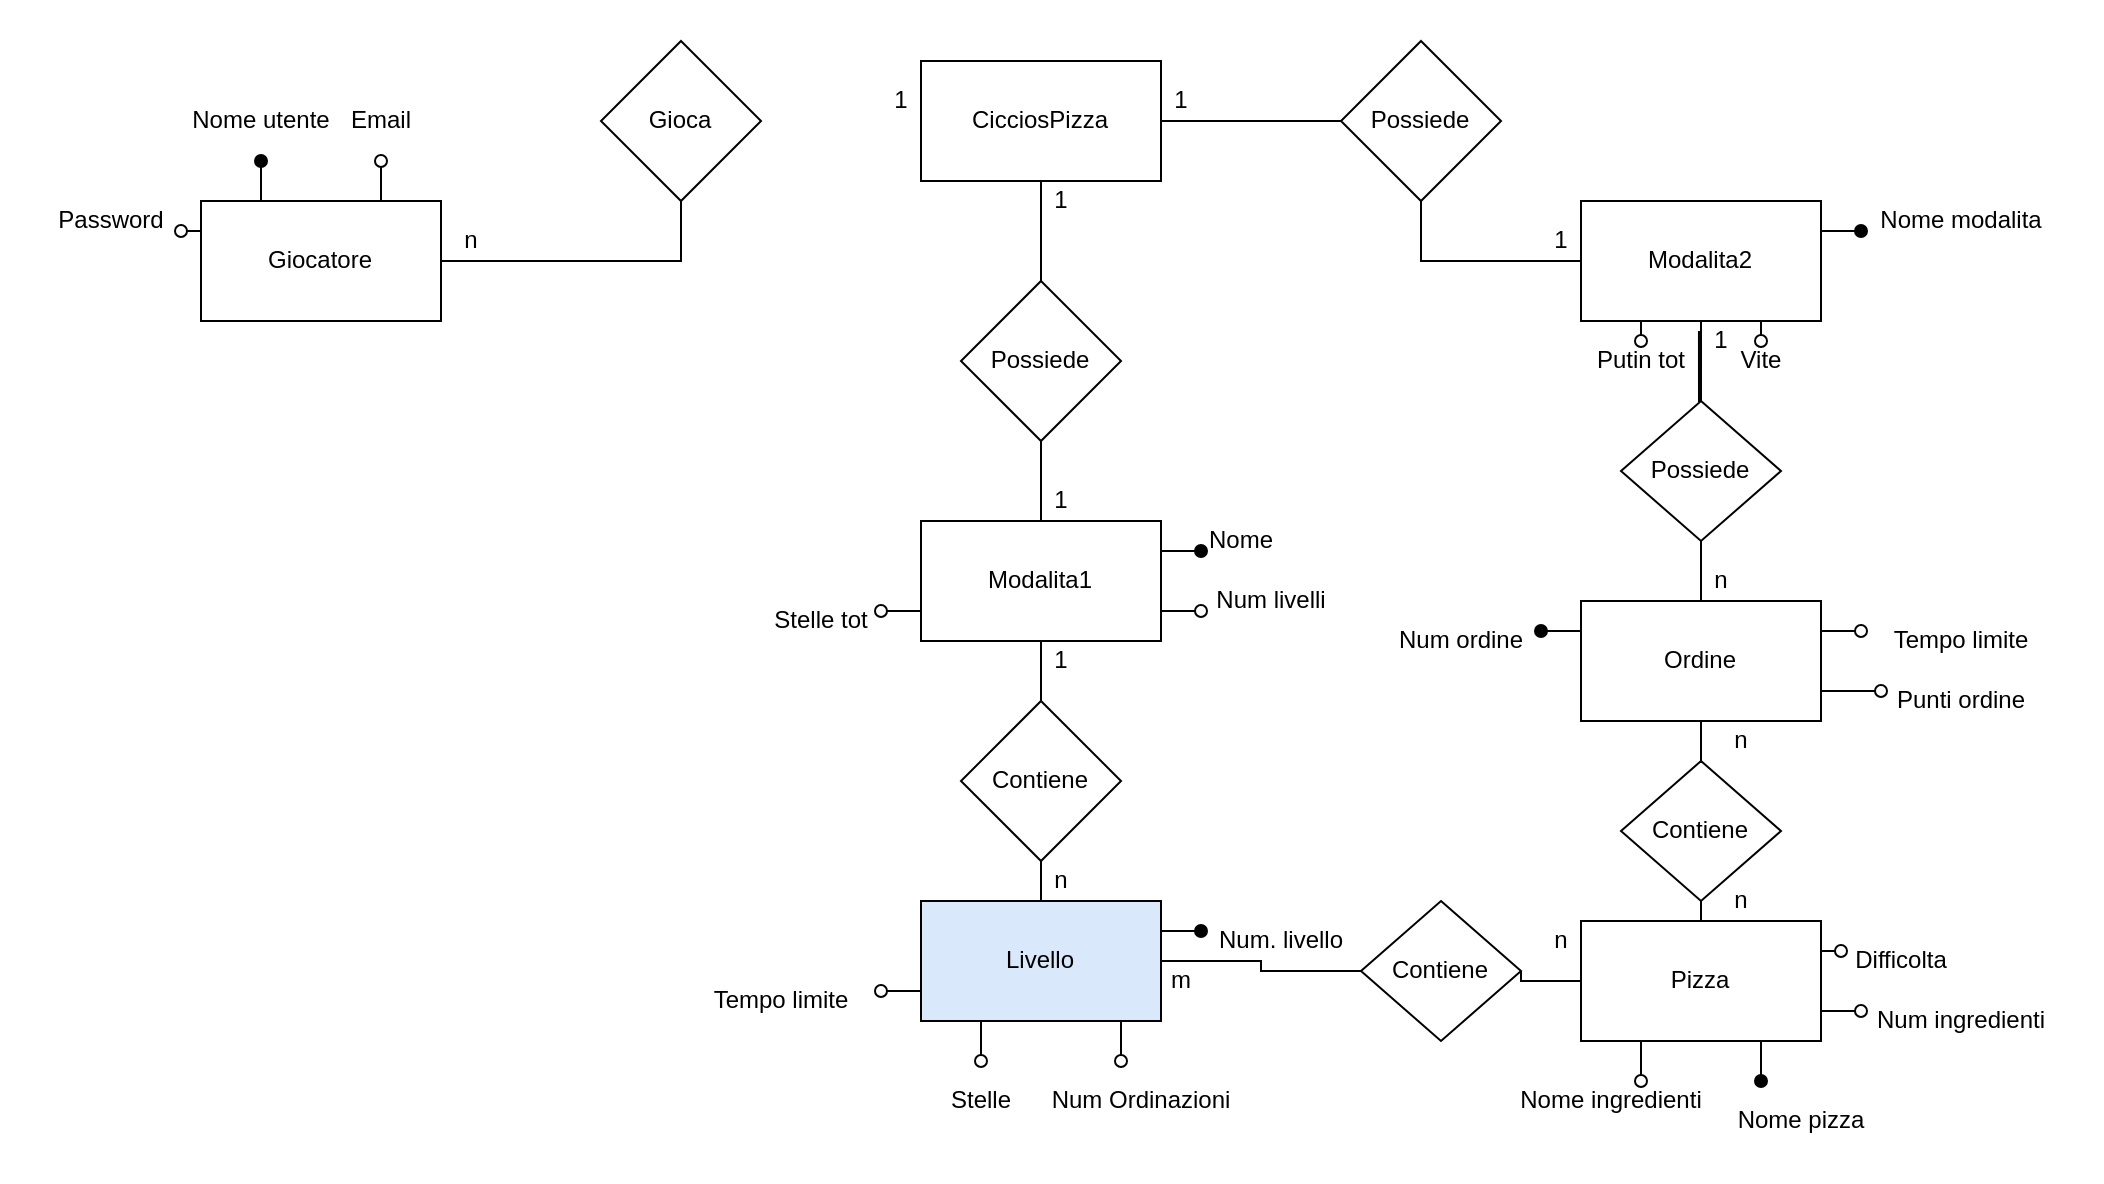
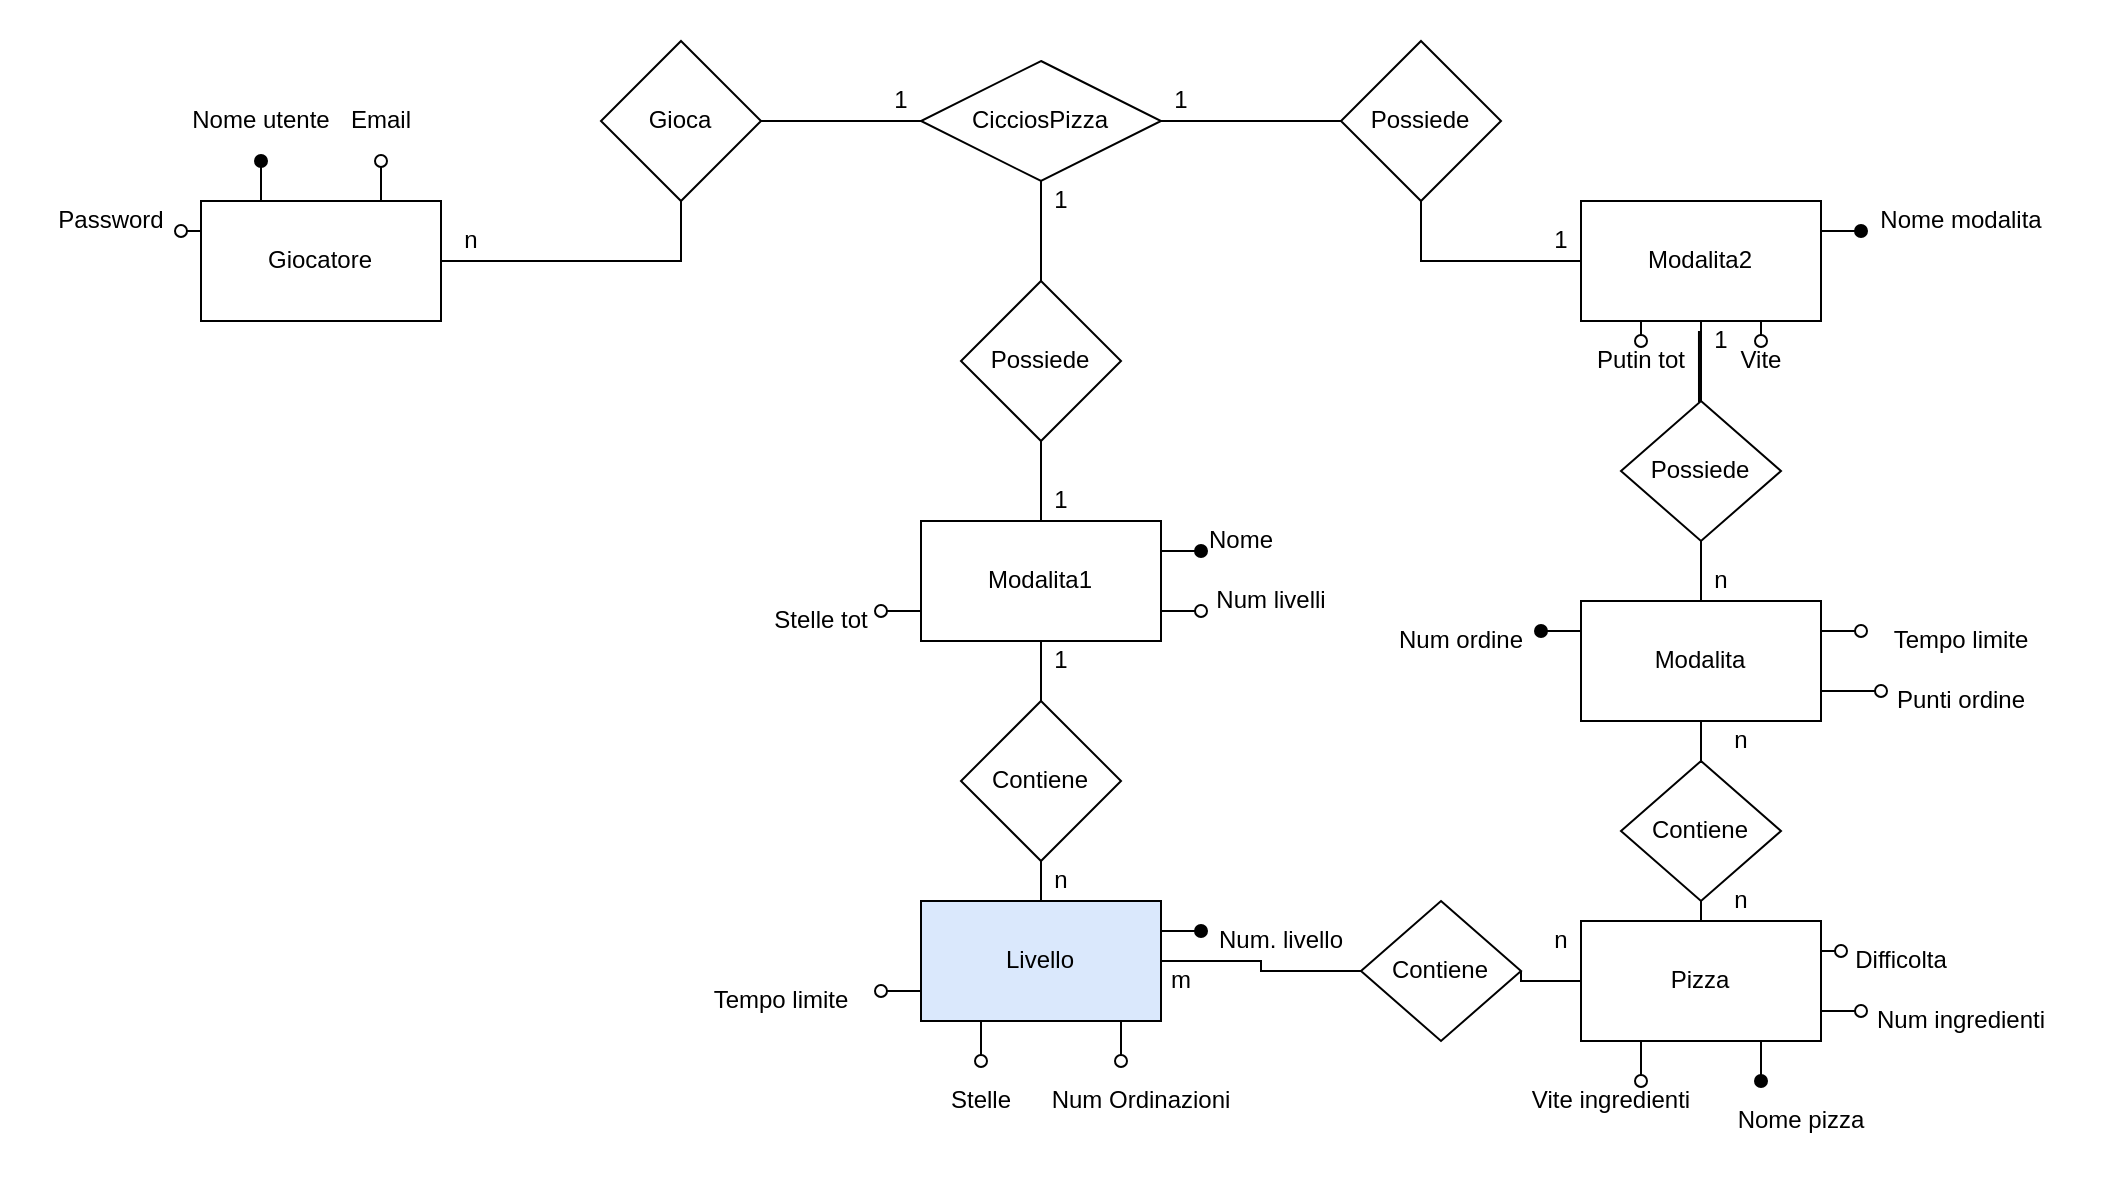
+ <mxCell id="2" style="edgeStyle=orthogonalEdgeStyle;rounded=0;orthogonalLoop=1;jettySize=auto;html=1;entryX=1;entryY=0.5;entryDx=0;entryDy=0;endArrow=none;endFill=0;" parent="1" source="4" target="14" edge="1"><mxGeometry relative="1" as="geometry" /></mxCell>
- <mxCell id="4" value="CicciosPizza" style="rounded=0;whiteSpace=wrap;html=1;" parent="1" vertex="1"><mxGeometry x="460" y="30" width="120" height="60" as="geometry" /></mxCell>
+ <mxCell id="4" value="CicciosPizza" style="rhombus;whiteSpace=wrap;html=1;" parent="1" vertex="1"><mxGeometry x="460" y="30" width="120" height="60" as="geometry" /></mxCell>
- <mxCell id="61" value="Ordine" style="rounded=0;whiteSpace=wrap;html=1;" vertex="1" parent="1"><mxGeometry x="790" y="300" width="120" height="60" as="geometry" /></mxCell>
+ <mxCell id="61" value="Modalita" style="rounded=0;whiteSpace=wrap;html=1;" vertex="1" parent="1"><mxGeometry x="790" y="300" width="120" height="60" as="geometry" /></mxCell>
- <mxCell id="80" value="Nome ingredienti" style="text;html=1;align=center;verticalAlign=middle;resizable=0;points=[];autosize=1;" vertex="1" parent="1"><mxGeometry x="750" y="540" width="110" height="20" as="geometry" /></mxCell>
+ <mxCell id="80" value="Vite ingredienti" style="text;html=1;align=center;verticalAlign=middle;resizable=0;points=[];autosize=1;" vertex="1" parent="1"><mxGeometry x="750" y="540" width="110" height="20" as="geometry" /></mxCell>
